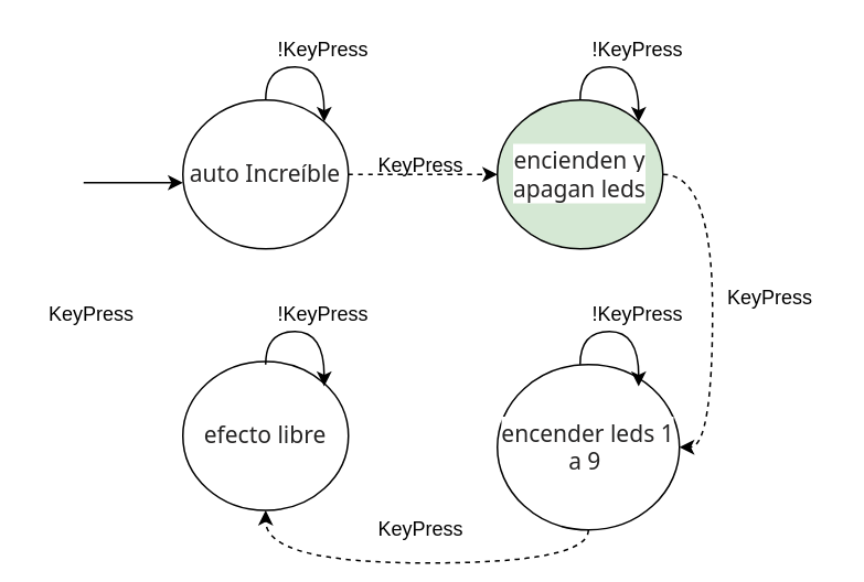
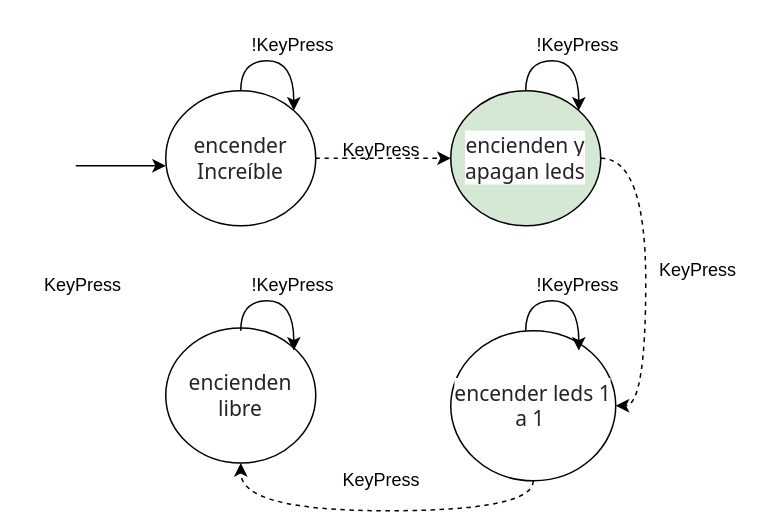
- <mxCell id="3" value="&lt;span style=&quot;color: rgb(37 , 36 , 36) ; font-family: &amp;#34;segoe ui web&amp;#34; , &amp;#34;segoe ui&amp;#34; , &amp;#34;segoe wp&amp;#34; , &amp;#34;tahoma&amp;#34; , &amp;#34;arial&amp;#34; , sans-serif ; font-size: 14px ; text-align: left ; background-color: rgb(255 , 255 , 255)&quot;&gt;auto Increíble&lt;/span&gt;" style="ellipse;whiteSpace=wrap;html=1;" vertex="1" parent="1"><mxGeometry x="110" y="60" width="100" height="90" as="geometry" /></mxCell>
+ <mxCell id="3" value="&lt;span style=&quot;color: rgb(37 , 36 , 36) ; font-family: &amp;#34;segoe ui web&amp;#34; , &amp;#34;segoe ui&amp;#34; , &amp;#34;segoe wp&amp;#34; , &amp;#34;tahoma&amp;#34; , &amp;#34;arial&amp;#34; , sans-serif ; font-size: 14px ; text-align: left ; background-color: rgb(255 , 255 , 255)&quot;&gt;encender Increíble&lt;/span&gt;" style="ellipse;whiteSpace=wrap;html=1;" vertex="1" parent="1"><mxGeometry x="110" y="60" width="100" height="90" as="geometry" /></mxCell>
- <mxCell id="8" value="&lt;span style=&quot;color: rgb(37 , 36 , 36) ; font-family: &amp;#34;segoe ui web&amp;#34; , &amp;#34;segoe ui&amp;#34; , &amp;#34;segoe wp&amp;#34; , &amp;#34;tahoma&amp;#34; , &amp;#34;arial&amp;#34; , sans-serif ; font-size: 14px ; text-align: left ; background-color: rgb(255 , 255 , 255)&quot;&gt;efecto libre&lt;/span&gt;" style="ellipse;whiteSpace=wrap;html=1;" vertex="1" parent="1"><mxGeometry x="110" y="218.18" width="100" height="90" as="geometry" /></mxCell>
+ <mxCell id="8" value="&lt;span style=&quot;color: rgb(37 , 36 , 36) ; font-family: &amp;#34;segoe ui web&amp;#34; , &amp;#34;segoe ui&amp;#34; , &amp;#34;segoe wp&amp;#34; , &amp;#34;tahoma&amp;#34; , &amp;#34;arial&amp;#34; , sans-serif ; font-size: 14px ; text-align: left ; background-color: rgb(255 , 255 , 255)&quot;&gt;encienden libre&lt;/span&gt;" style="ellipse;whiteSpace=wrap;html=1;" vertex="1" parent="1"><mxGeometry x="110" y="218.18" width="100" height="90" as="geometry" /></mxCell>
- <mxCell id="7" value="&lt;span style=&quot;color: rgb(37 , 36 , 36) ; font-family: &amp;#34;segoe ui web&amp;#34; , &amp;#34;segoe ui&amp;#34; , &amp;#34;segoe wp&amp;#34; , &amp;#34;tahoma&amp;#34; , &amp;#34;arial&amp;#34; , sans-serif ; font-size: 14px ; text-align: left ; background-color: rgb(255 , 255 , 255)&quot;&gt;encender leds 1 a 9&amp;nbsp;&lt;/span&gt;" style="ellipse;whiteSpace=wrap;html=1;" vertex="1" parent="1"><mxGeometry x="300" y="220" width="110" height="100" as="geometry" /></mxCell>
+ <mxCell id="7" value="&lt;span style=&quot;color: rgb(37 , 36 , 36) ; font-family: &amp;#34;segoe ui web&amp;#34; , &amp;#34;segoe ui&amp;#34; , &amp;#34;segoe wp&amp;#34; , &amp;#34;tahoma&amp;#34; , &amp;#34;arial&amp;#34; , sans-serif ; font-size: 14px ; text-align: left ; background-color: rgb(255 , 255 , 255)&quot;&gt;encender leds 1 a 1&amp;nbsp;&lt;/span&gt;" style="ellipse;whiteSpace=wrap;html=1;" vertex="1" parent="1"><mxGeometry x="300" y="220" width="110" height="100" as="geometry" /></mxCell>
